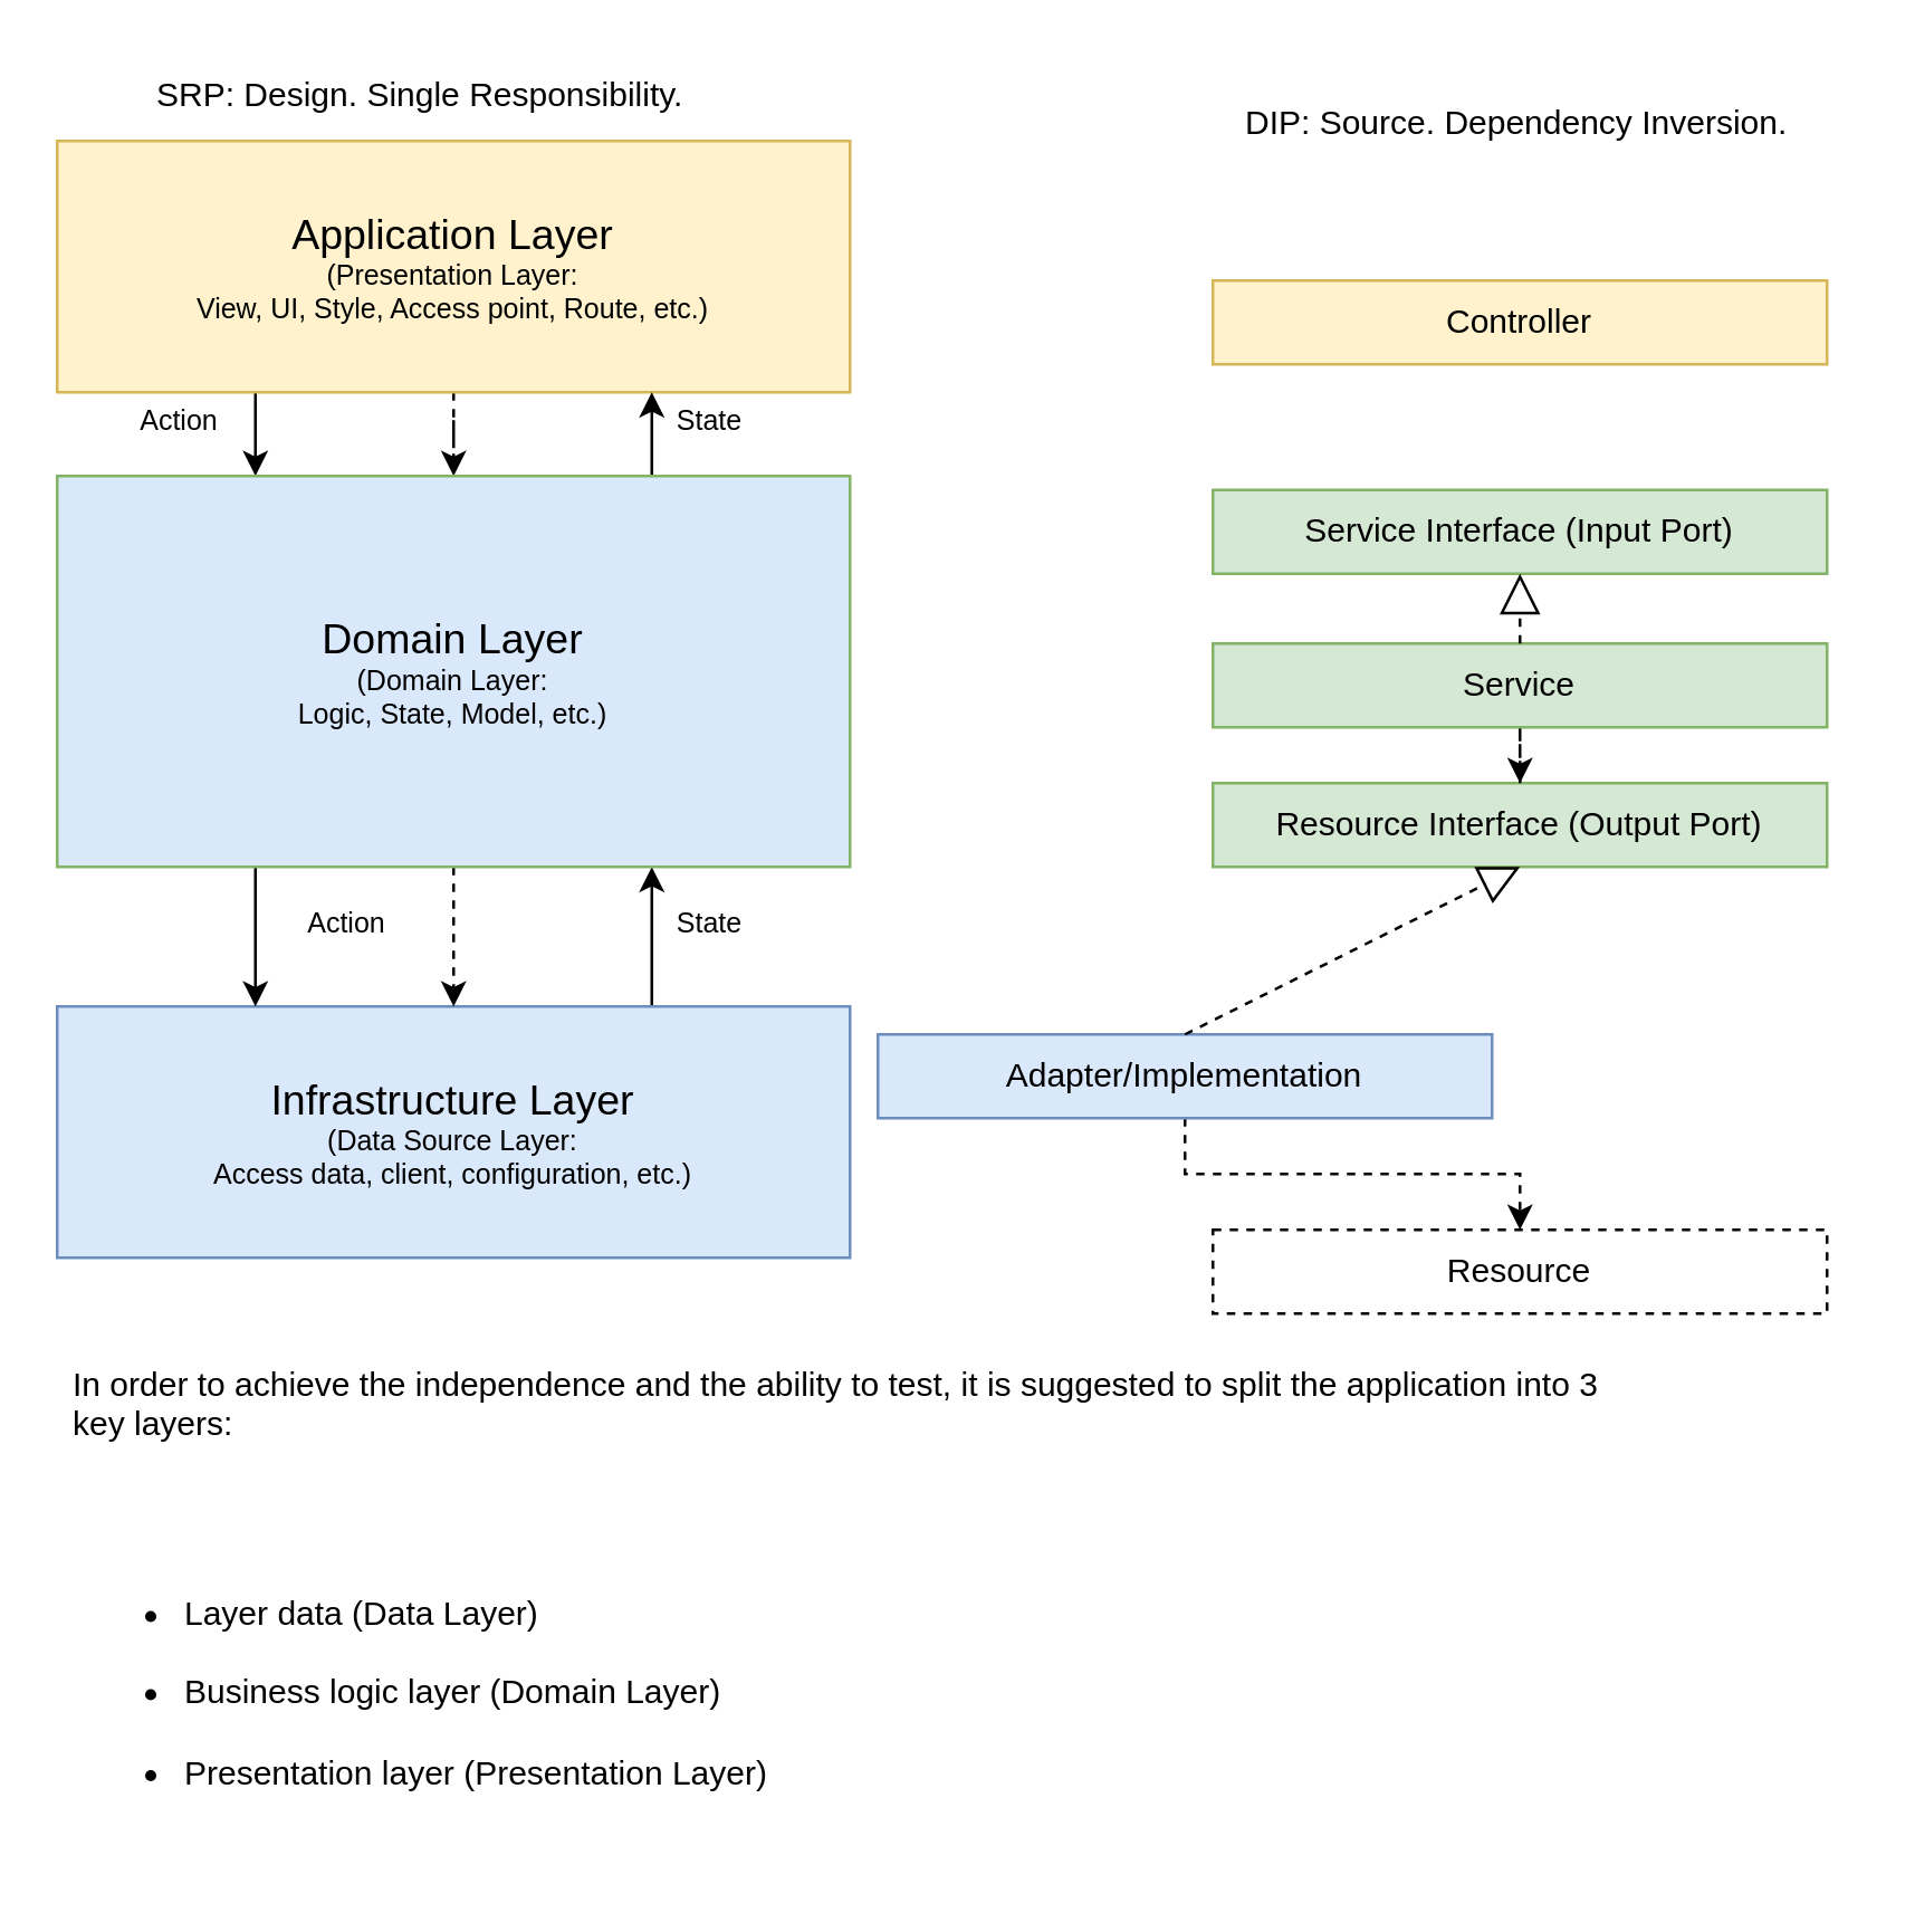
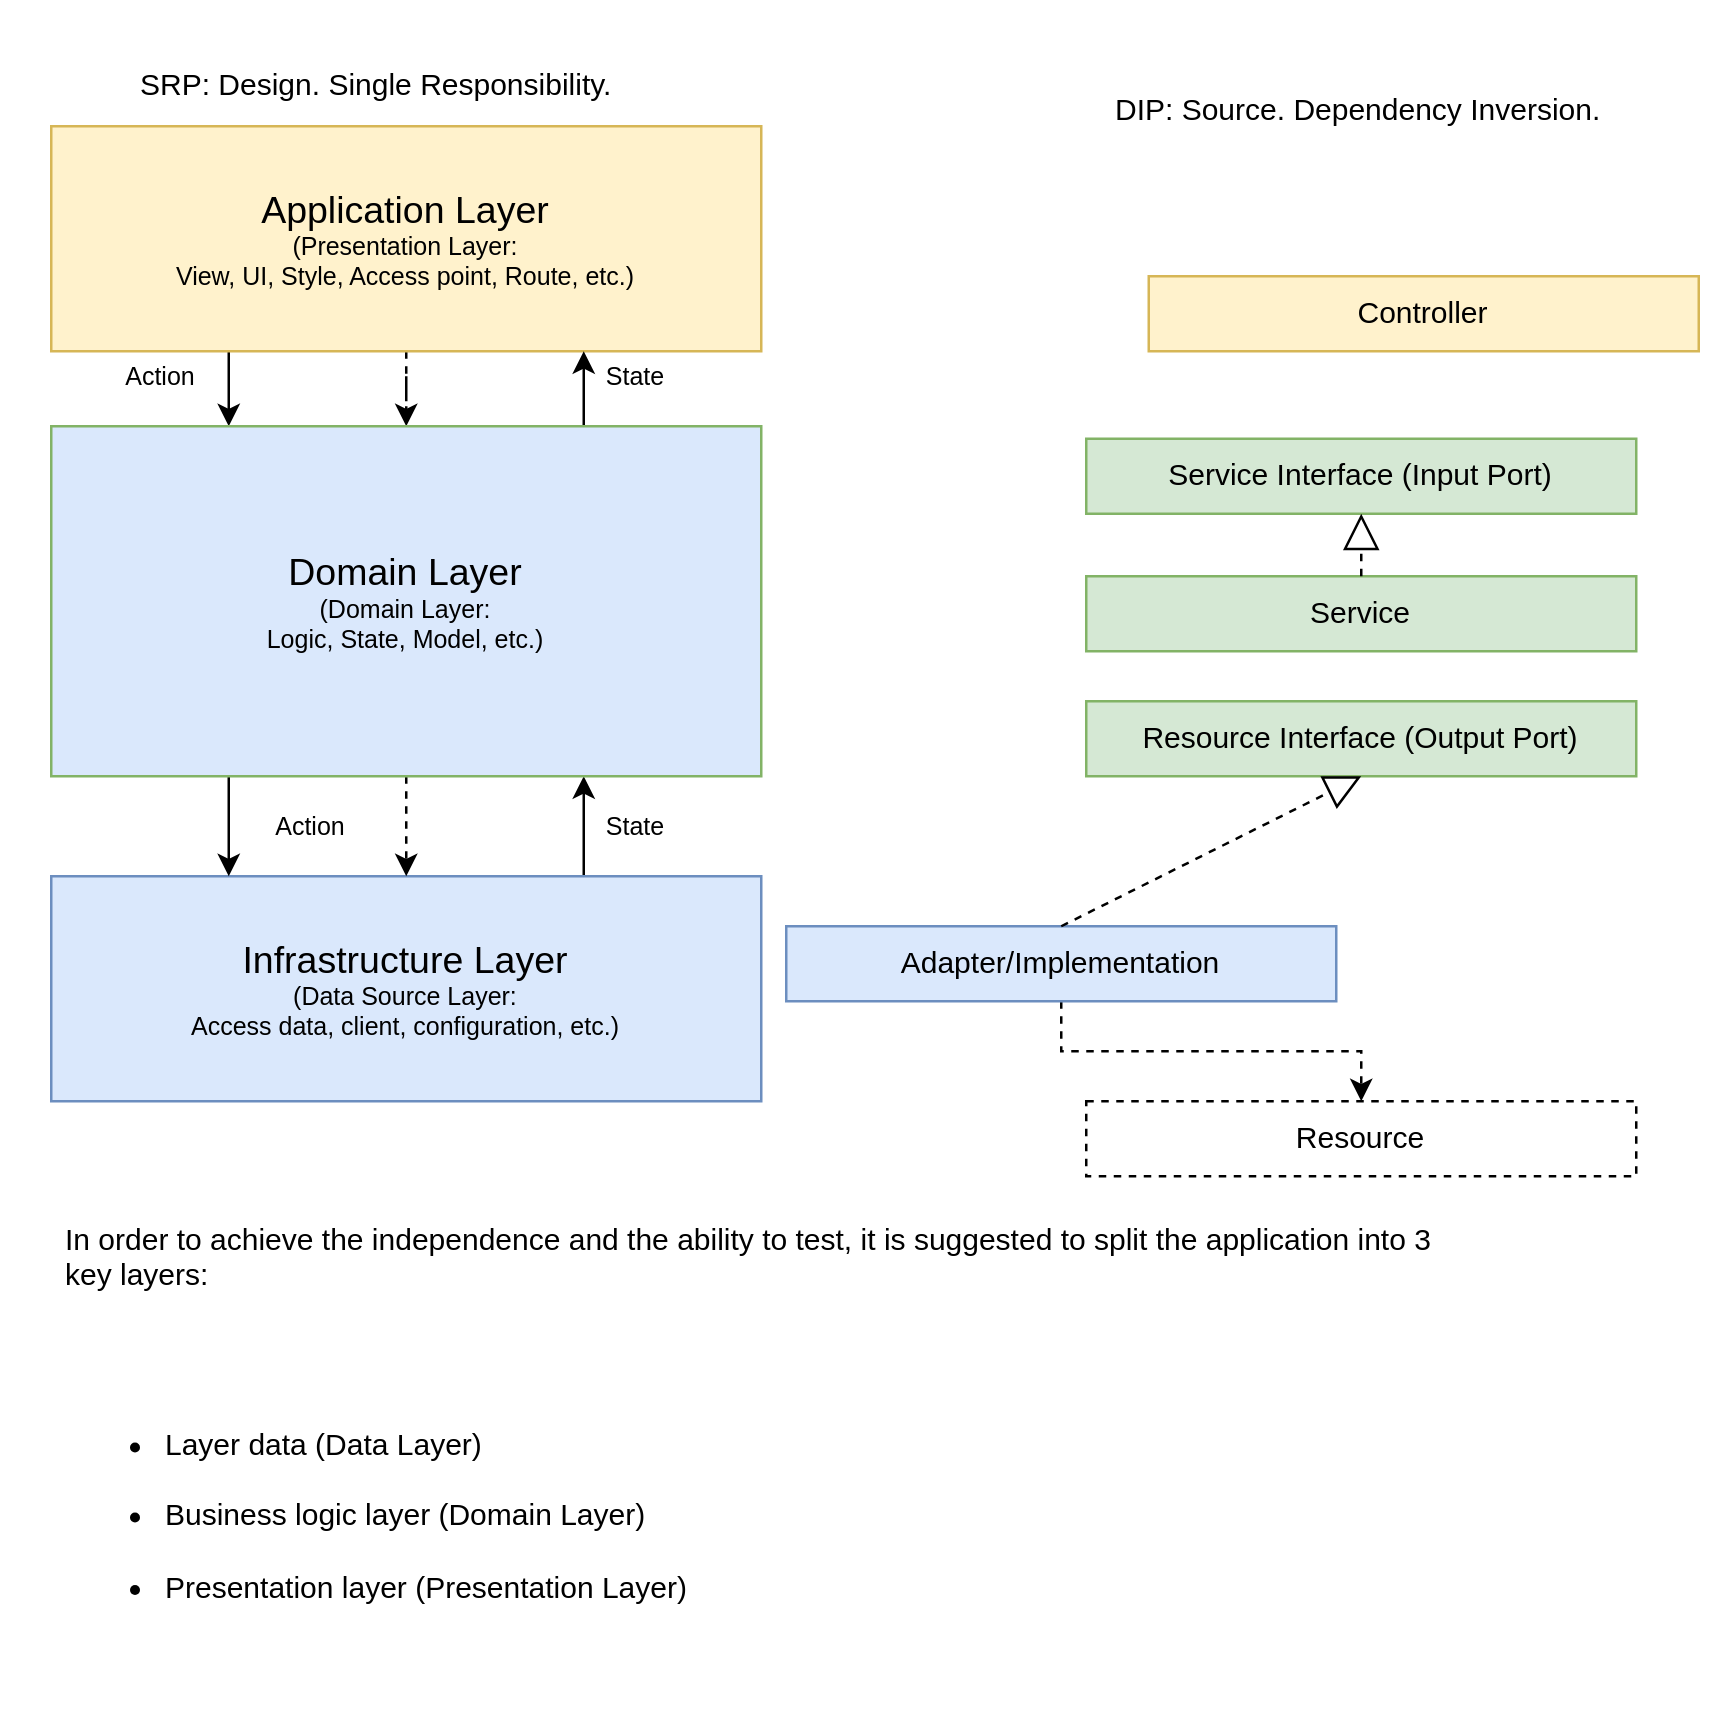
- <mxCell id="25" value="Controller" style="rounded=0;whiteSpace=wrap;html=1;align=center;fillColor=#fff2cc;strokeColor=#d6b656;" parent="1" vertex="1"><mxGeometry x="434" y="100" width="220" height="30" as="geometry" /></mxCell>
+ <mxCell id="25" value="Controller" style="rounded=0;whiteSpace=wrap;html=1;align=center;fillColor=#fff2cc;strokeColor=#d6b656;" parent="1" vertex="1"><mxGeometry x="459" y="110" width="220" height="30" as="geometry" /></mxCell>
- <mxCell id="17" style="edgeStyle=orthogonalEdgeStyle;rounded=0;orthogonalLoop=1;jettySize=auto;html=1;dashed=1;" parent="1" source="18" target="16" edge="1"><mxGeometry relative="1" as="geometry" /></mxCell>
- <mxCell id="6" value="&lt;span style=&quot;font-size: 15px&quot;&gt;Infrastructure Layer&lt;br&gt;&lt;/span&gt;(Data Source Layer:&lt;br&gt;Access data, client, configuration, etc.)" style="rounded=0;whiteSpace=wrap;html=1;fontSize=10;labelBackgroundColor=none;fillColor=#dae8fc;strokeColor=#6c8ebf;" parent="1" vertex="1"><mxGeometry x="20" y="360" width="284" height="90" as="geometry" /></mxCell>
+ <mxCell id="6" value="&lt;span style=&quot;font-size: 15px&quot;&gt;Infrastructure Layer&lt;br&gt;&lt;/span&gt;(Data Source Layer:&lt;br&gt;Access data, client, configuration, etc.)" style="rounded=0;whiteSpace=wrap;html=1;fontSize=10;labelBackgroundColor=none;fillColor=#dae8fc;strokeColor=#6c8ebf;" parent="1" vertex="1"><mxGeometry x="20" y="350" width="284" height="90" as="geometry" /></mxCell>
